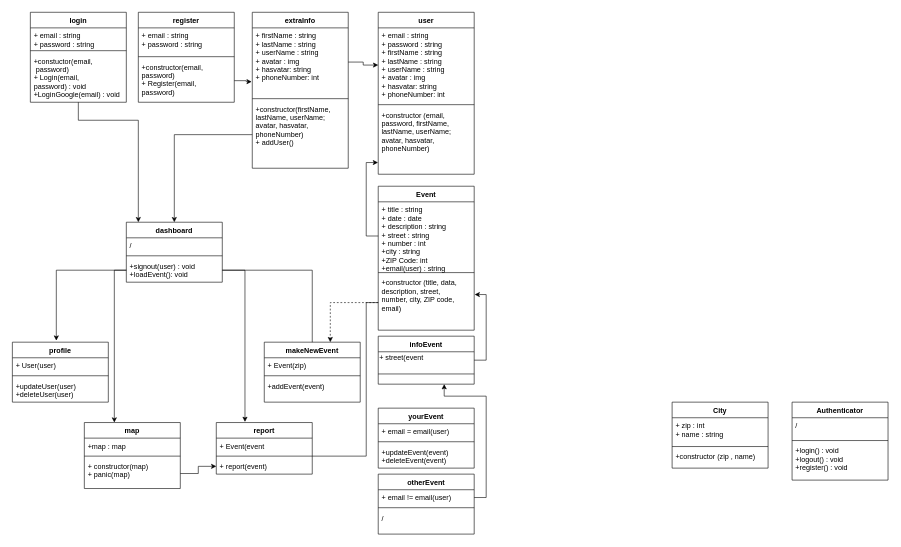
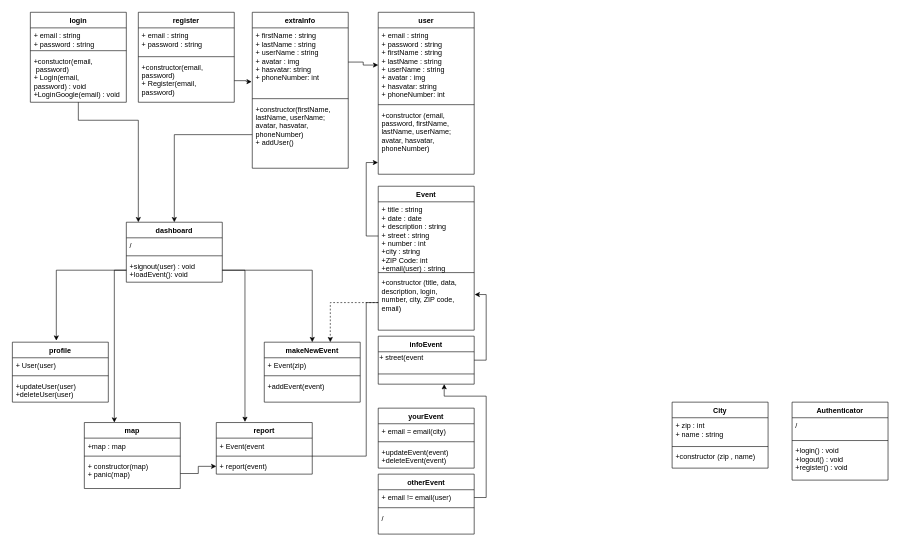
- <mxCell id="46" value="+constructor (title, data,&#10;description, street,&#10;number, city, ZIP code,&#10;email)&#10;&#10;" style="text;strokeColor=none;fillColor=none;align=left;verticalAlign=top;spacingLeft=4;spacingRight=4;overflow=hidden;rotatable=0;points=[[0,0.5],[1,0.5]];portConstraint=eastwest;" vertex="1" parent="43"><mxGeometry y="148" width="160" height="92" as="geometry" /></mxCell>
+ <mxCell id="46" value="+constructor (title, data,&#10;description, login,&#10;number, city, ZIP code,&#10;email)&#10;&#10;" style="text;strokeColor=none;fillColor=none;align=left;verticalAlign=top;spacingLeft=4;spacingRight=4;overflow=hidden;rotatable=0;points=[[0,0.5],[1,0.5]];portConstraint=eastwest;" vertex="1" parent="43"><mxGeometry y="148" width="160" height="92" as="geometry" /></mxCell>
- <mxCell id="66" style="edgeStyle=orthogonalEdgeStyle;rounded=0;orthogonalLoop=1;jettySize=auto;html=1;endArrow=none;" edge="1" parent="1" source="64" target="18"><mxGeometry relative="1" as="geometry" /></mxCell>
+ <mxCell id="66" style="edgeStyle=orthogonalEdgeStyle;rounded=0;orthogonalLoop=1;jettySize=auto;html=1;" edge="1" parent="1" source="64" target="18"><mxGeometry relative="1" as="geometry" /></mxCell>
- <mxCell id="54" value="+ email = email(user)" style="text;strokeColor=none;fillColor=none;align=left;verticalAlign=top;spacingLeft=4;spacingRight=4;overflow=hidden;rotatable=0;points=[[0,0.5],[1,0.5]];portConstraint=eastwest;" vertex="1" parent="53"><mxGeometry y="26" width="160" height="26" as="geometry" /></mxCell>
+ <mxCell id="54" value="+ email = email(city)" style="text;strokeColor=none;fillColor=none;align=left;verticalAlign=top;spacingLeft=4;spacingRight=4;overflow=hidden;rotatable=0;points=[[0,0.5],[1,0.5]];portConstraint=eastwest;" vertex="1" parent="53"><mxGeometry y="26" width="160" height="26" as="geometry" /></mxCell>
